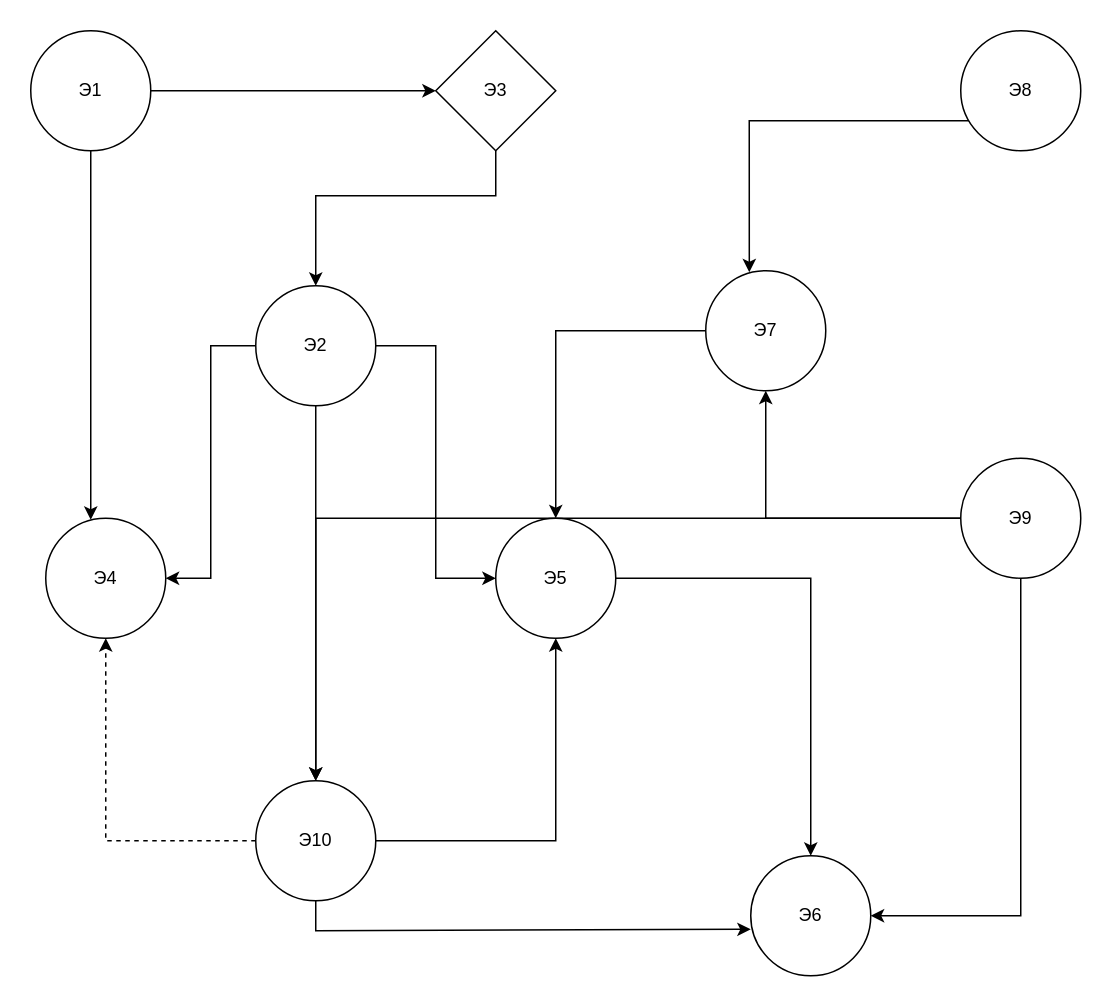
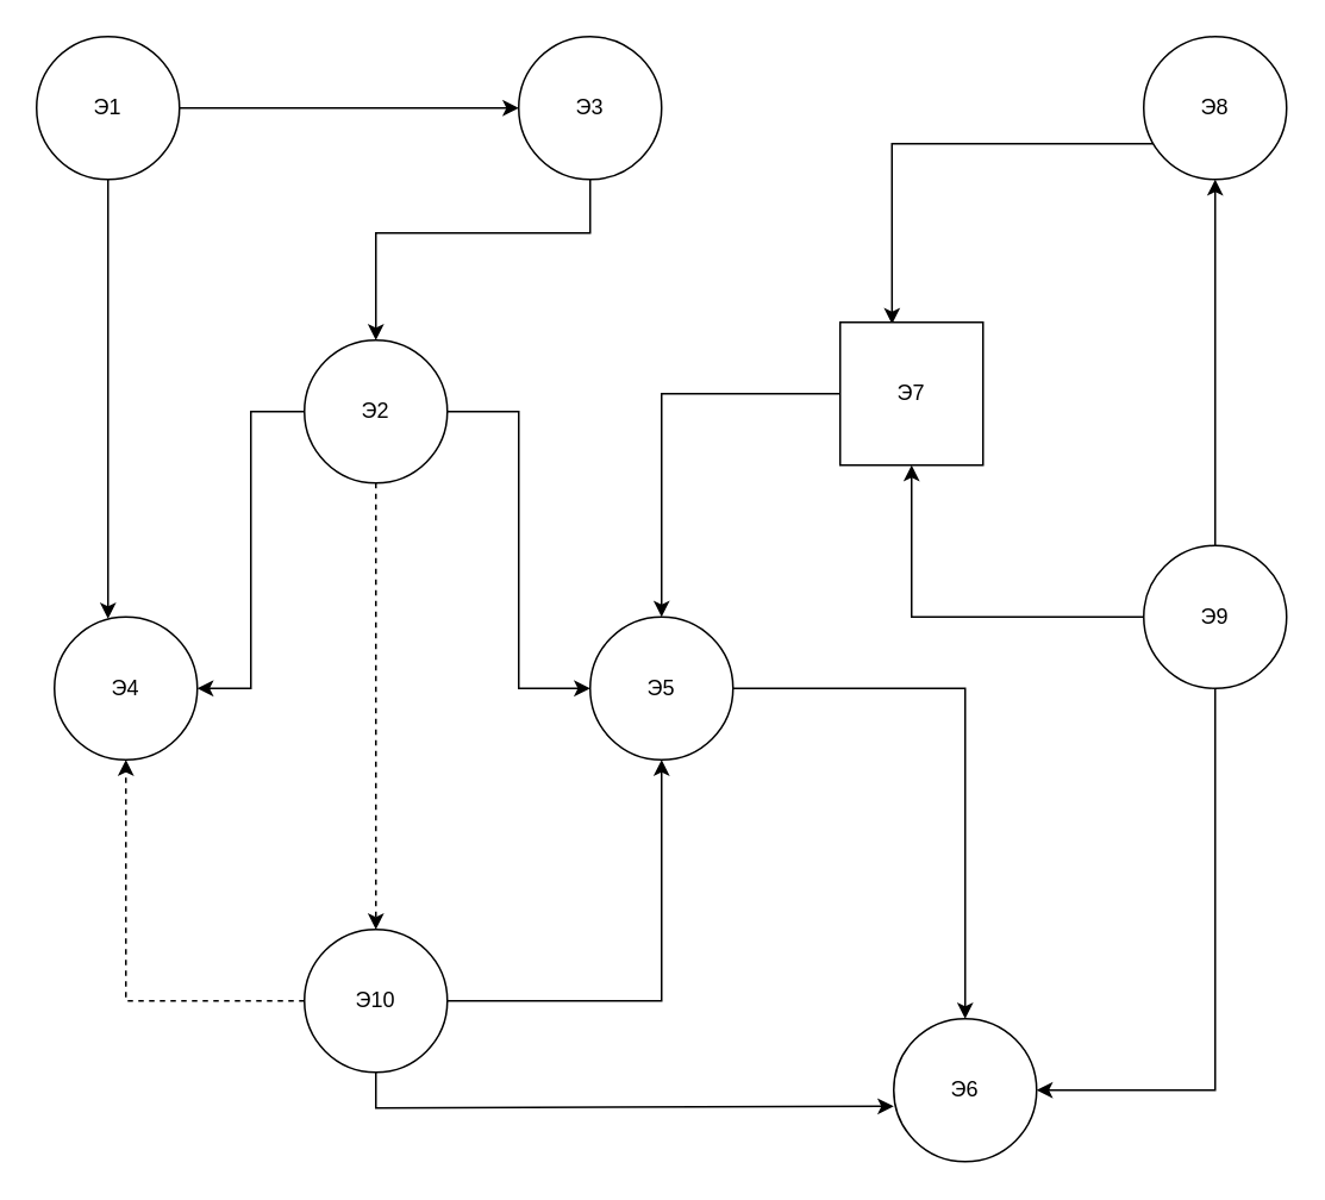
- <mxCell id="8" value="Э3" style="rhombus;whiteSpace=wrap;html=1;aspect=fixed;" vertex="1" parent="1"><mxGeometry x="290" y="20" width="80" height="80" as="geometry" /></mxCell>
+ <mxCell id="8" value="Э3" style="ellipse;whiteSpace=wrap;html=1;aspect=fixed;" vertex="1" parent="1"><mxGeometry x="290" y="20" width="80" height="80" as="geometry" /></mxCell>
- <mxCell id="14" value="Э7" style="ellipse;whiteSpace=wrap;html=1;aspect=fixed;" vertex="1" parent="1"><mxGeometry x="470" y="180" width="80" height="80" as="geometry" /></mxCell>
+ <mxCell id="14" value="Э7" style="whiteSpace=wrap;html=1;aspect=fixed;rounded=0;" vertex="1" parent="1"><mxGeometry x="470" y="180" width="80" height="80" as="geometry" /></mxCell>
- <mxCell id="10" style="edgeStyle=orthogonalEdgeStyle;rounded=0;orthogonalLoop=1;jettySize=auto;html=1;" edge="1" parent="1" source="12" target="21"><mxGeometry relative="1" as="geometry" /></mxCell>
+ <mxCell id="10" style="edgeStyle=orthogonalEdgeStyle;rounded=0;orthogonalLoop=1;jettySize=auto;html=1;dashed=1;" edge="1" parent="1" source="12" target="21"><mxGeometry relative="1" as="geometry" /></mxCell>
- <mxCell id="22" style="edgeStyle=orthogonalEdgeStyle;rounded=0;orthogonalLoop=1;jettySize=auto;html=1;" edge="1" parent="1" source="25" target="21"><mxGeometry relative="1" as="geometry" /></mxCell>
+ <mxCell id="22" style="edgeStyle=orthogonalEdgeStyle;rounded=0;orthogonalLoop=1;jettySize=auto;html=1;" edge="1" parent="1" source="25" target="6"><mxGeometry relative="1" as="geometry" /></mxCell>
